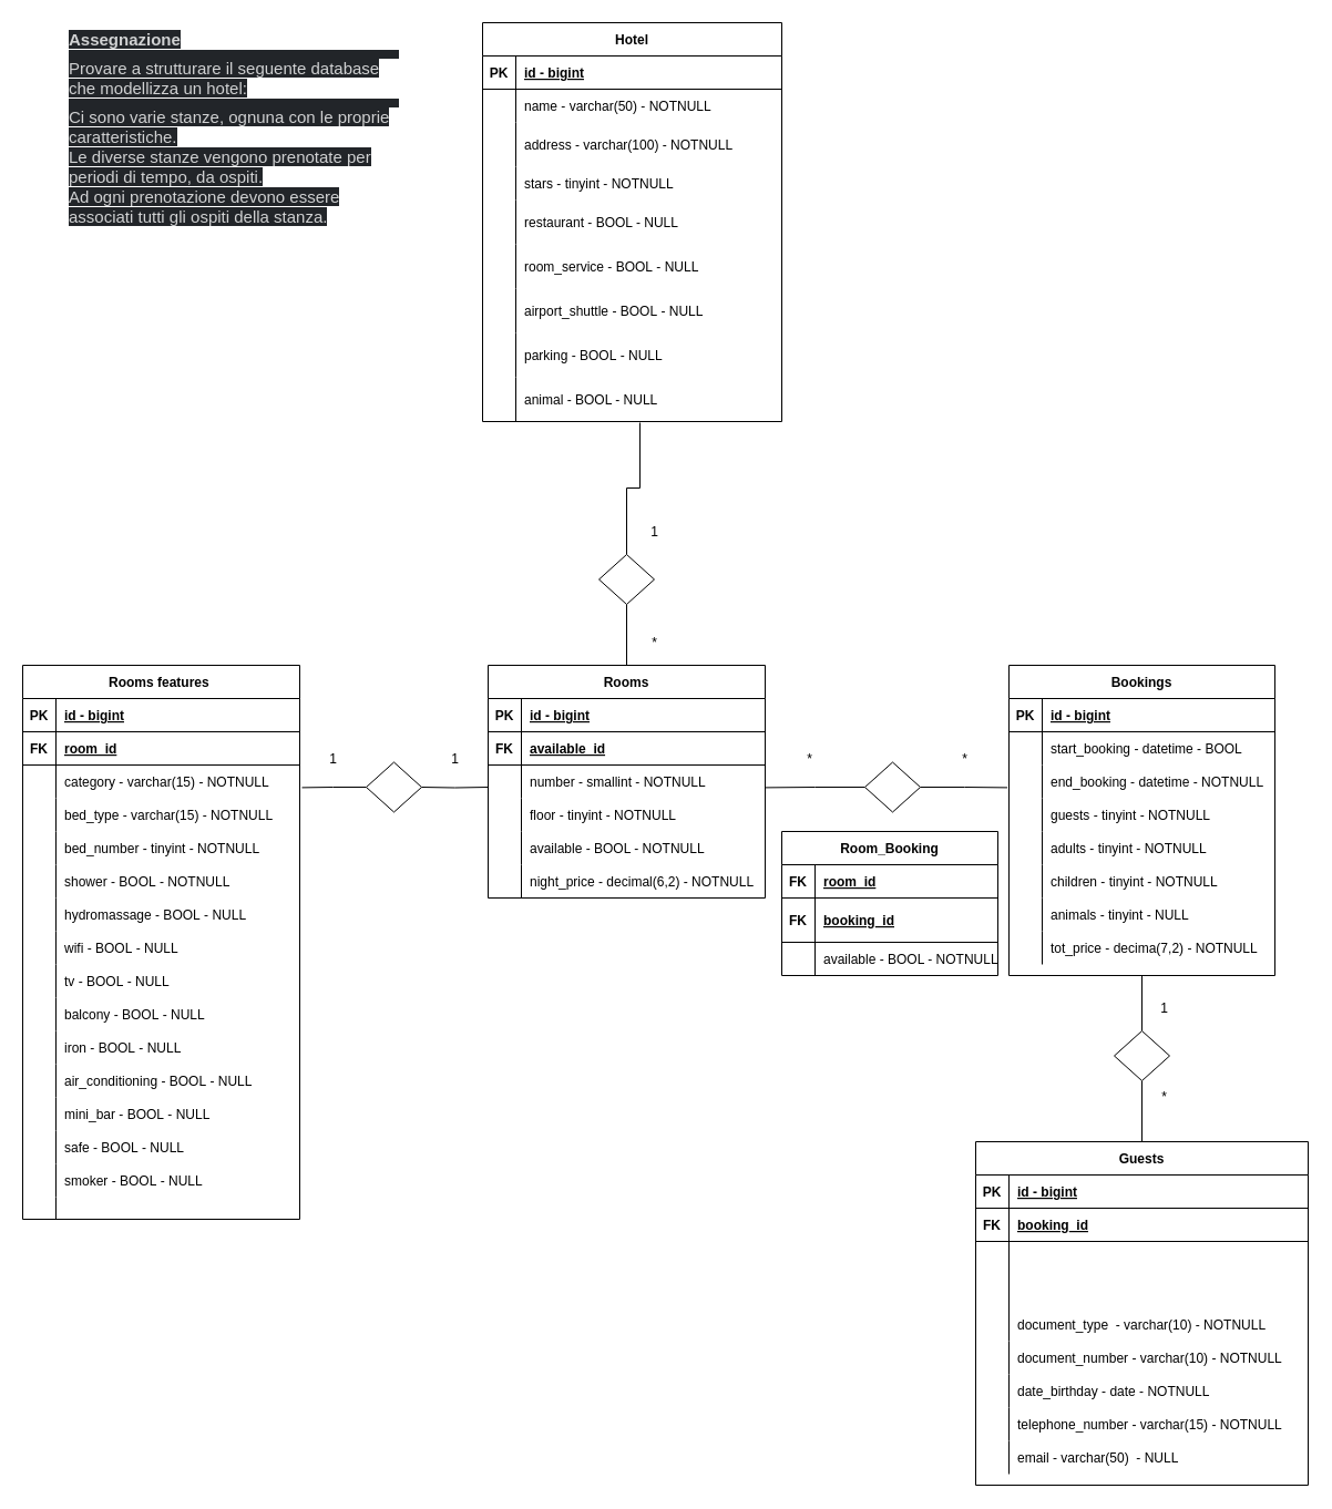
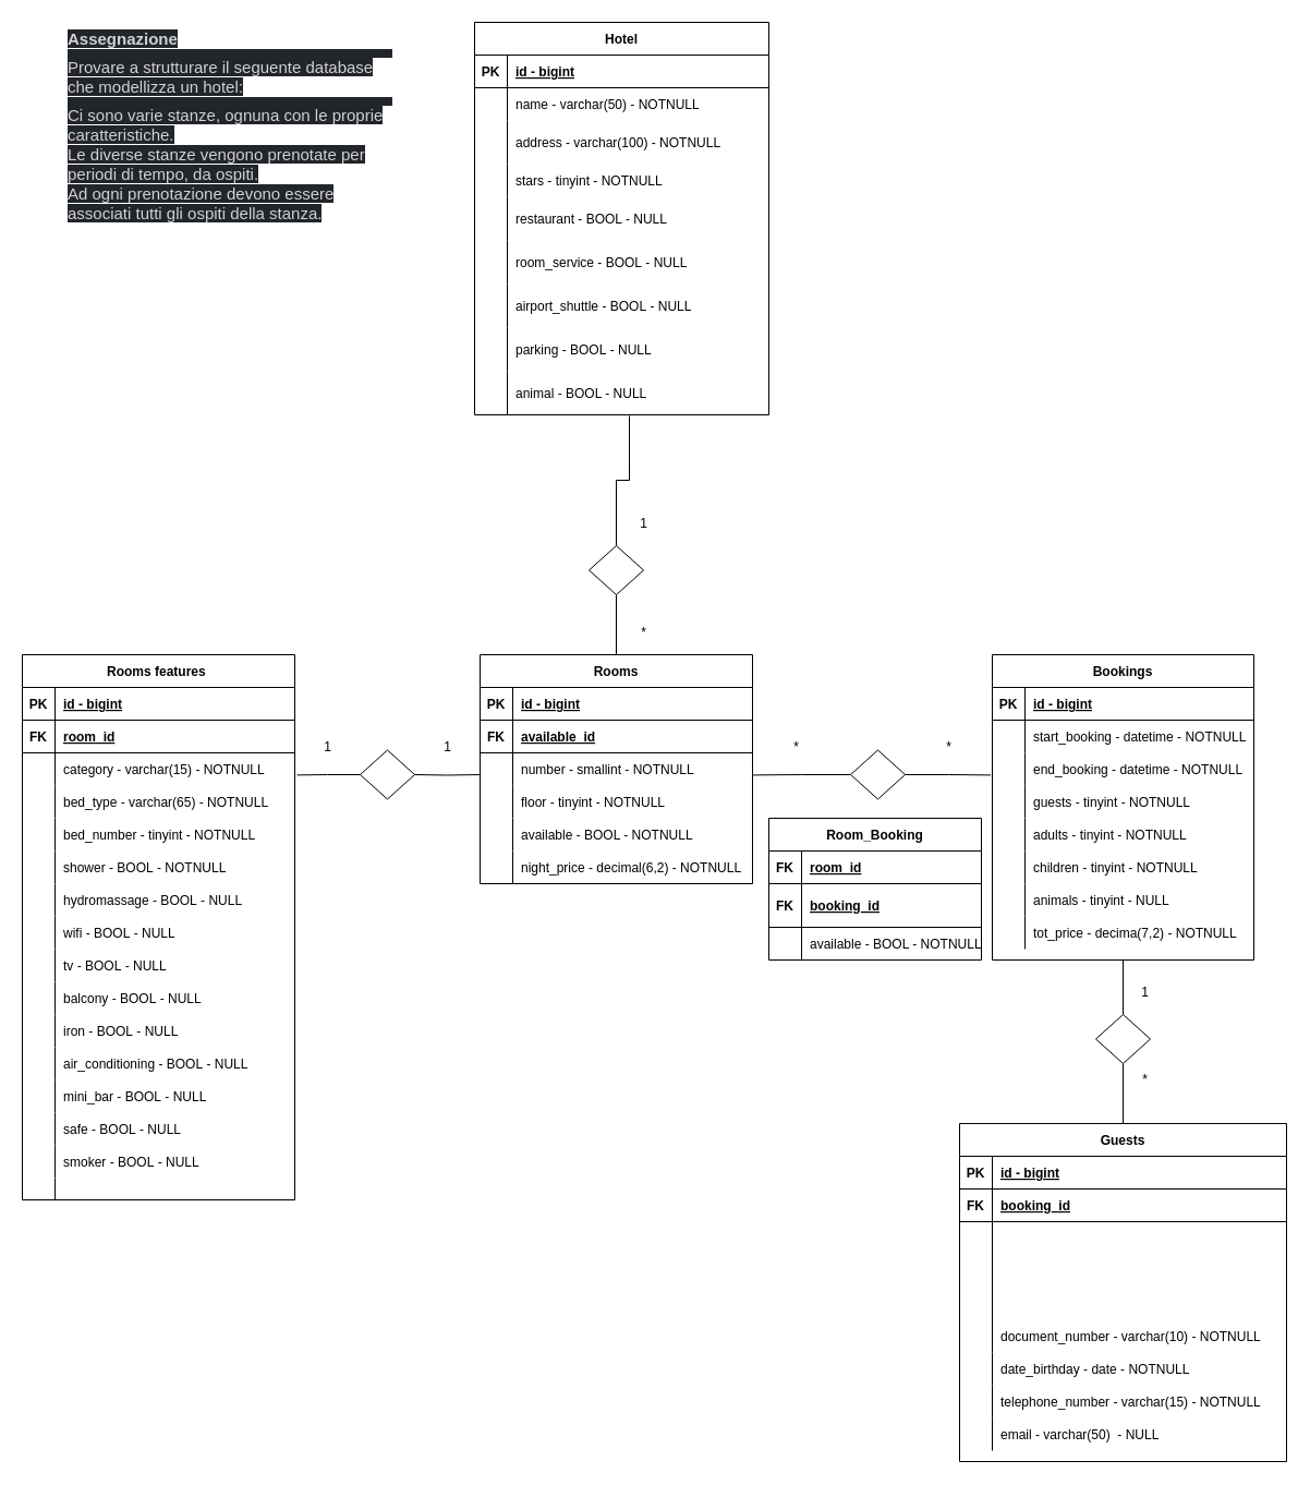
- <mxCell id="54" value="start_booking - datetime - BOOL" style="shape=partialRectangle;connectable=0;fillColor=none;top=0;left=0;bottom=0;right=0;align=left;spacingLeft=6;overflow=hidden;" vertex="1" parent="52"><mxGeometry x="30" width="210" height="30" as="geometry" /></mxCell>
+ <mxCell id="54" value="start_booking - datetime - NOTNULL" style="shape=partialRectangle;connectable=0;fillColor=none;top=0;left=0;bottom=0;right=0;align=left;spacingLeft=6;overflow=hidden;" vertex="1" parent="52"><mxGeometry x="30" width="210" height="30" as="geometry" /></mxCell>
- <mxCell id="85" value="bed_type - varchar(15) - NOTNULL" style="shape=partialRectangle;connectable=0;fillColor=none;top=0;left=0;bottom=0;right=0;align=left;spacingLeft=6;overflow=hidden;" vertex="1" parent="83"><mxGeometry x="30" width="220" height="30" as="geometry" /></mxCell>
+ <mxCell id="85" value="bed_type - varchar(65) - NOTNULL" style="shape=partialRectangle;connectable=0;fillColor=none;top=0;left=0;bottom=0;right=0;align=left;spacingLeft=6;overflow=hidden;" vertex="1" parent="83"><mxGeometry x="30" width="220" height="30" as="geometry" /></mxCell>
- <mxCell id="35" value="document_type  - varchar(10) - NOTNULL" style="shape=partialRectangle;connectable=0;fillColor=none;top=0;left=0;bottom=0;right=0;align=left;spacingLeft=6;overflow=hidden;" vertex="1" parent="33"><mxGeometry x="30" width="270" height="30" as="geometry" /></mxCell>
